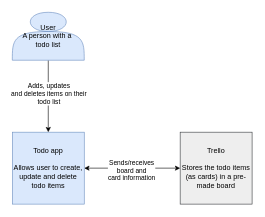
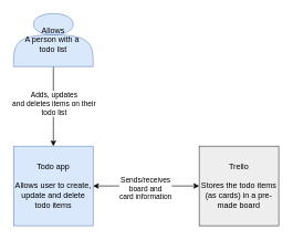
- <mxCell id="7" value="User&lt;br&gt;A person with a&amp;nbsp;&lt;br&gt;todo list" style="shape=actor;whiteSpace=wrap;html=1;fillColor=#dae8fc;strokeColor=#6c8ebf;" vertex="1" parent="1"><mxGeometry x="20" y="20" width="120" height="80" as="geometry" /></mxCell>
+ <mxCell id="7" value="Allows&lt;br&gt;A person with a&amp;nbsp;&lt;br&gt;todo list" style="shape=actor;whiteSpace=wrap;html=1;fillColor=#dae8fc;strokeColor=#6c8ebf;" vertex="1" parent="1"><mxGeometry x="20" y="20" width="120" height="80" as="geometry" /></mxCell>
